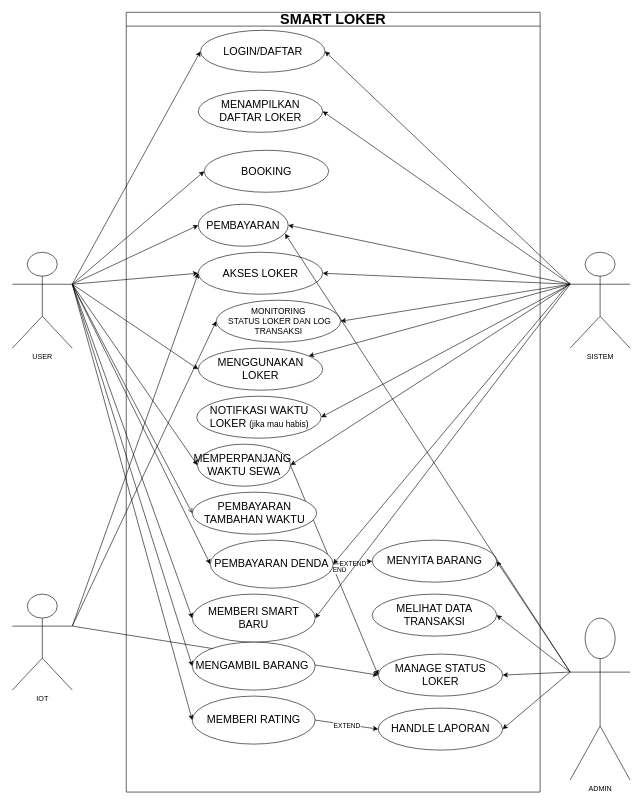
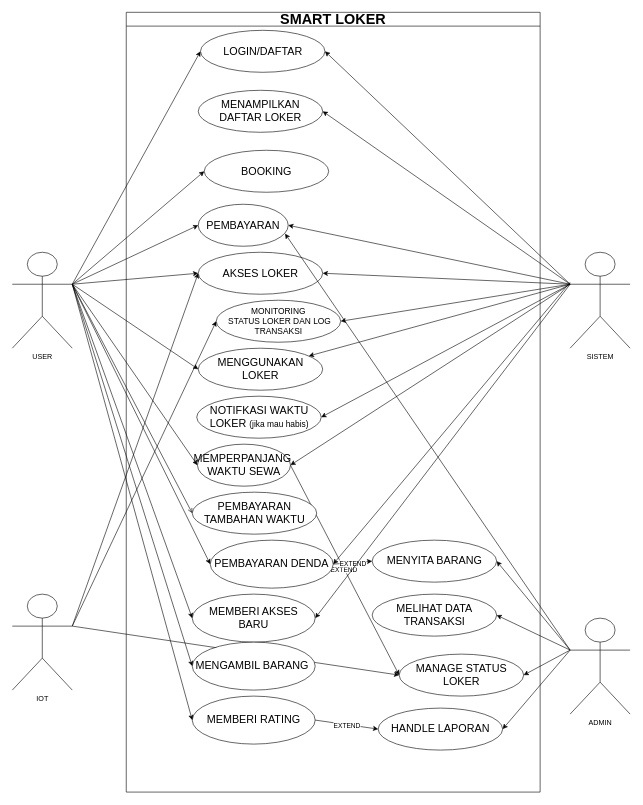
- <mxCell id="22" value="&lt;span style=&quot;font-size: 18px;&quot;&gt;MEMBERI SMART BARU&lt;/span&gt;" style="ellipse;whiteSpace=wrap;html=1;" vertex="1" parent="3"><mxGeometry x="110" y="970" width="205" height="80" as="geometry" /></mxCell>
+ <mxCell id="22" value="&lt;span style=&quot;font-size: 18px;&quot;&gt;MEMBERI AKSES BARU&lt;/span&gt;" style="ellipse;whiteSpace=wrap;html=1;" vertex="1" parent="3"><mxGeometry x="110" y="970" width="205" height="80" as="geometry" /></mxCell>
- <mxCell id="12" value="&lt;span style=&quot;font-size: 18px;&quot;&gt;MANAGE STATUS LOKER&lt;/span&gt;" style="ellipse;whiteSpace=wrap;html=1;" vertex="1" parent="3"><mxGeometry x="420" y="1070" width="207.5" height="70" as="geometry" /></mxCell>
+ <mxCell id="12" value="&lt;span style=&quot;font-size: 18px;&quot;&gt;MANAGE STATUS LOKER&lt;/span&gt;" style="ellipse;whiteSpace=wrap;html=1;" vertex="1" parent="3"><mxGeometry x="455" y="1070" width="207.5" height="70" as="geometry" /></mxCell>
- <mxCell id="31" value="ADMIN" style="shape=umlActor;verticalLabelPosition=bottom;verticalAlign=top;html=1;outlineConnect=0;" vertex="1" parent="1"><mxGeometry x="950" y="1030" width="100" height="270" as="geometry" /></mxCell>
+ <mxCell id="31" value="ADMIN" style="shape=umlActor;verticalLabelPosition=bottom;verticalAlign=top;html=1;outlineConnect=0;" vertex="1" parent="1"><mxGeometry x="950" y="1030" width="100" height="160" as="geometry" /></mxCell>
